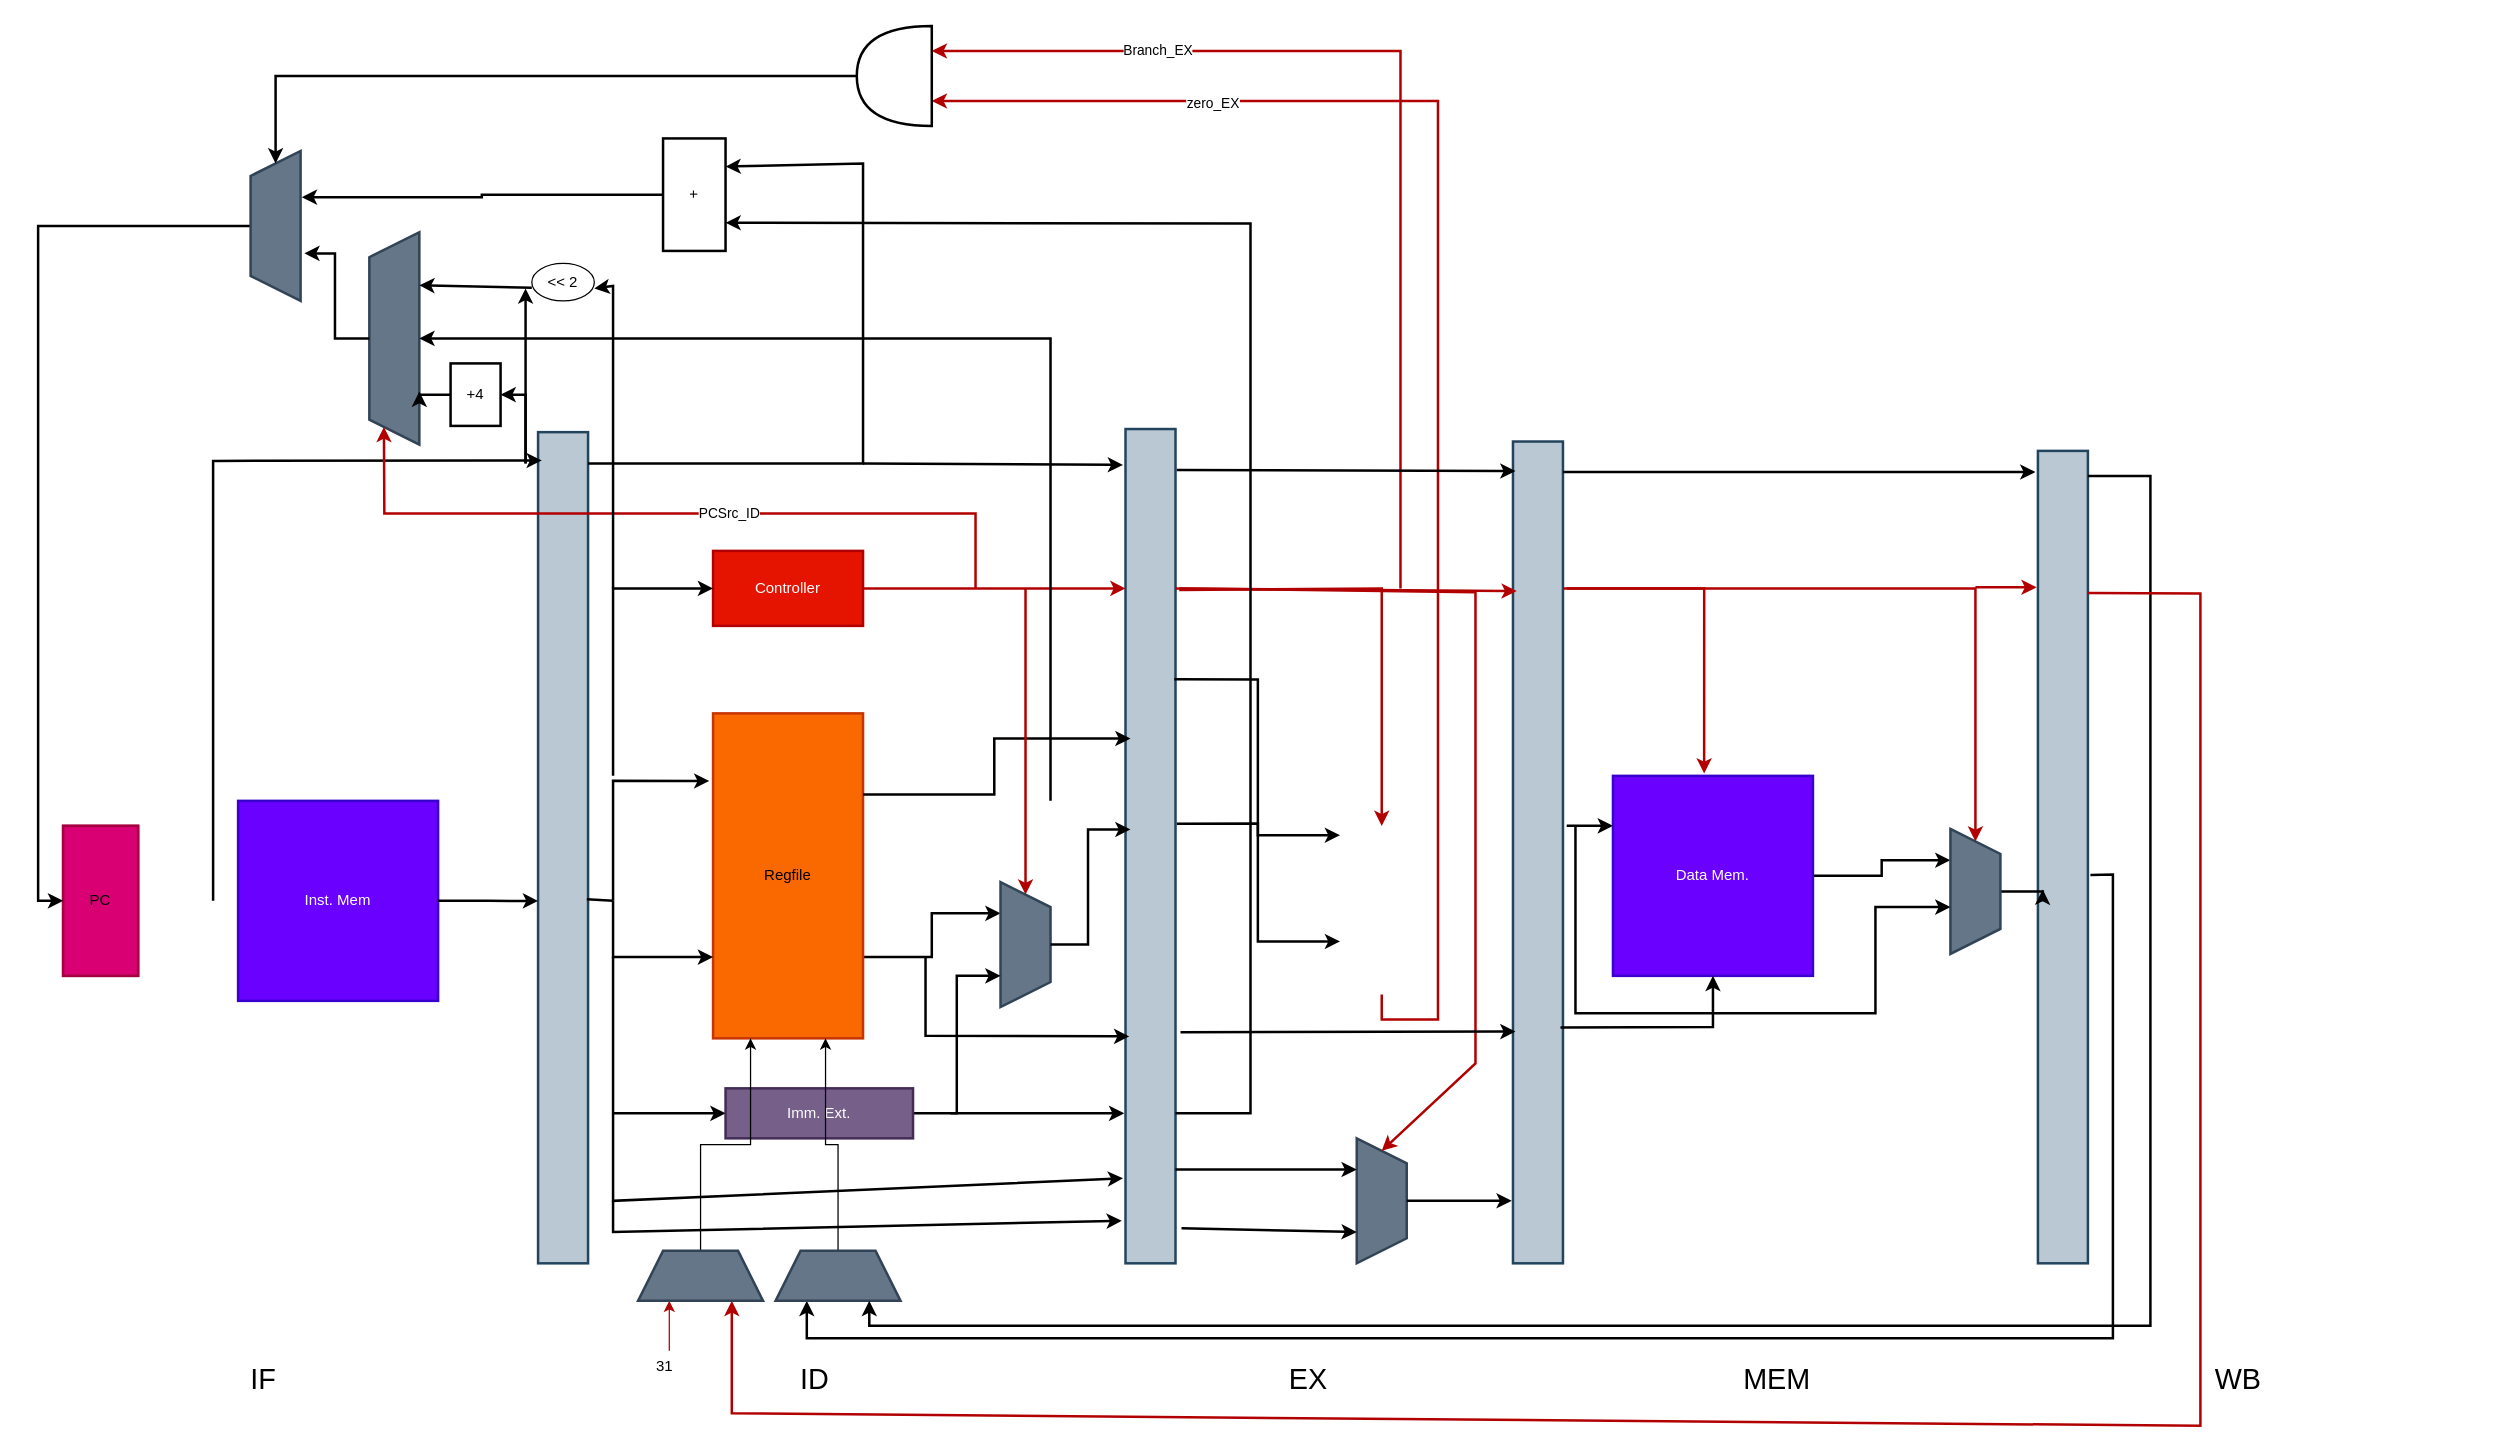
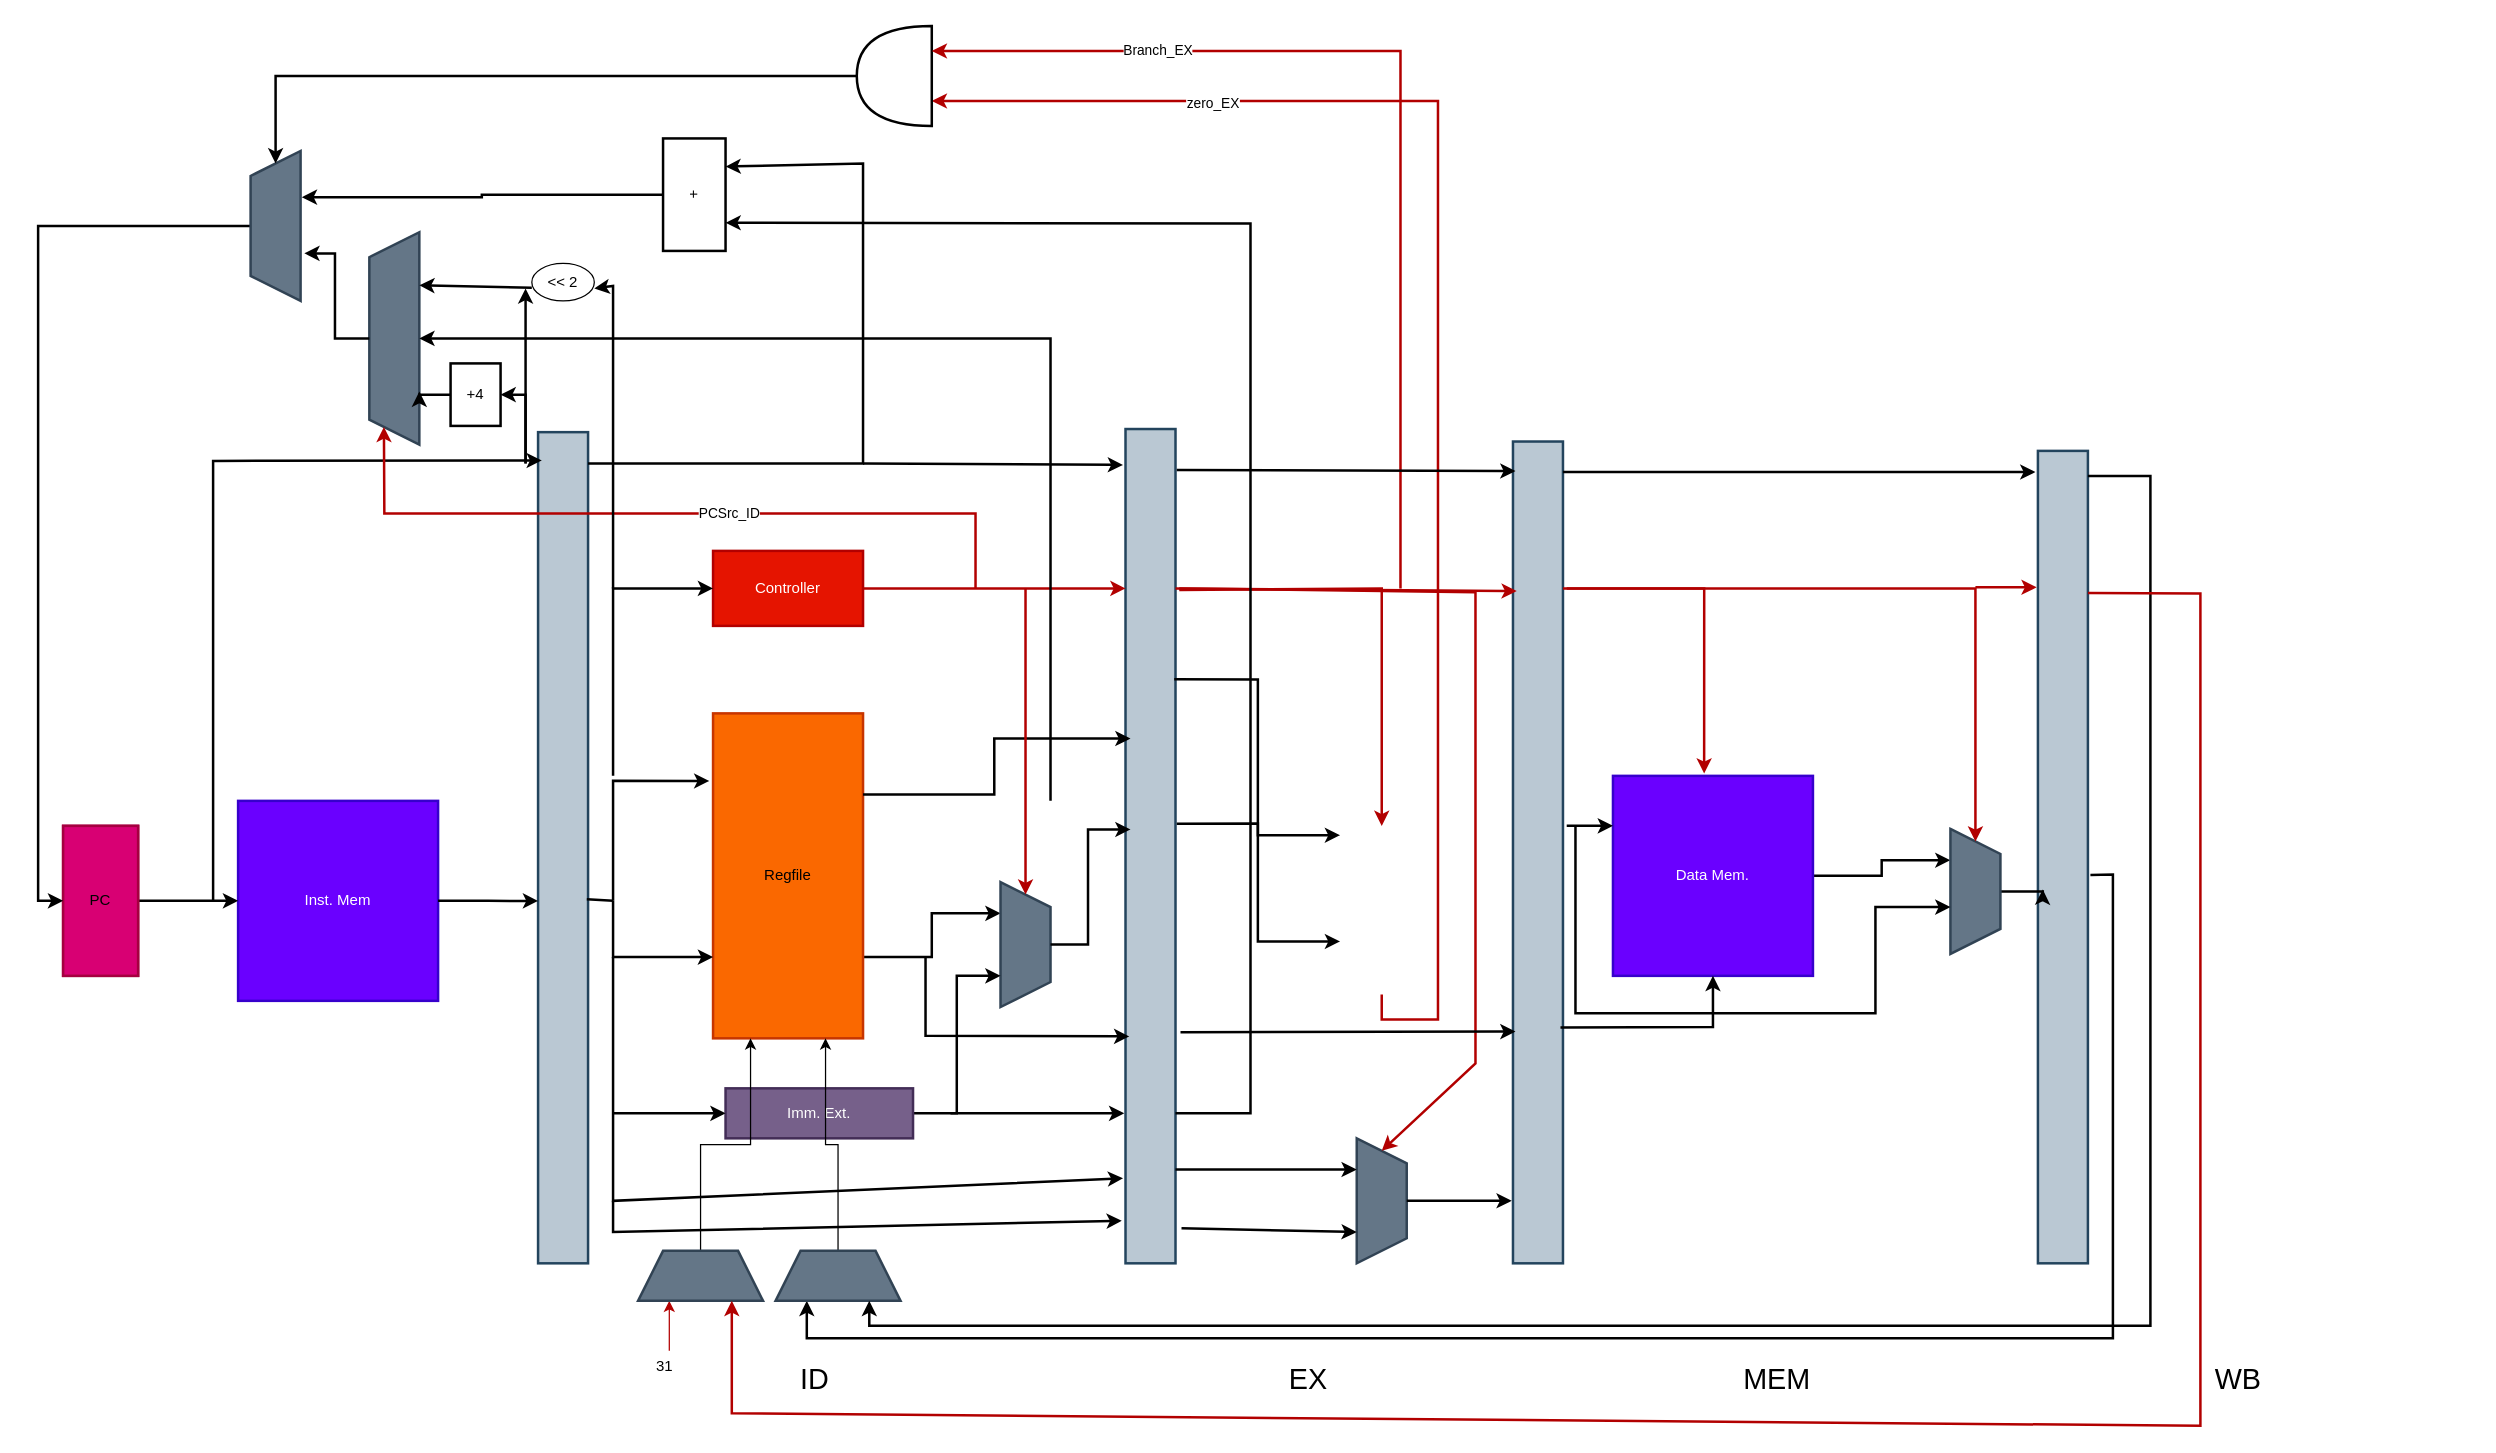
+ <mxCell id="18" style="edgeStyle=orthogonalEdgeStyle;rounded=0;orthogonalLoop=1;jettySize=auto;html=1;exitX=1;exitY=0.5;exitDx=0;exitDy=0;strokeWidth=2;" parent="1" source="40" target="17" edge="1"><mxGeometry relative="1" as="geometry" /></mxCell>
- <mxCell id="80" value="IF" style="text;html=1;align=center;verticalAlign=middle;resizable=0;points=[];autosize=1;strokeColor=none;fillColor=none;fontSize=23;" parent="1" vertex="1"><mxGeometry x="190" y="1083" width="40" height="40" as="geometry" /></mxCell>
